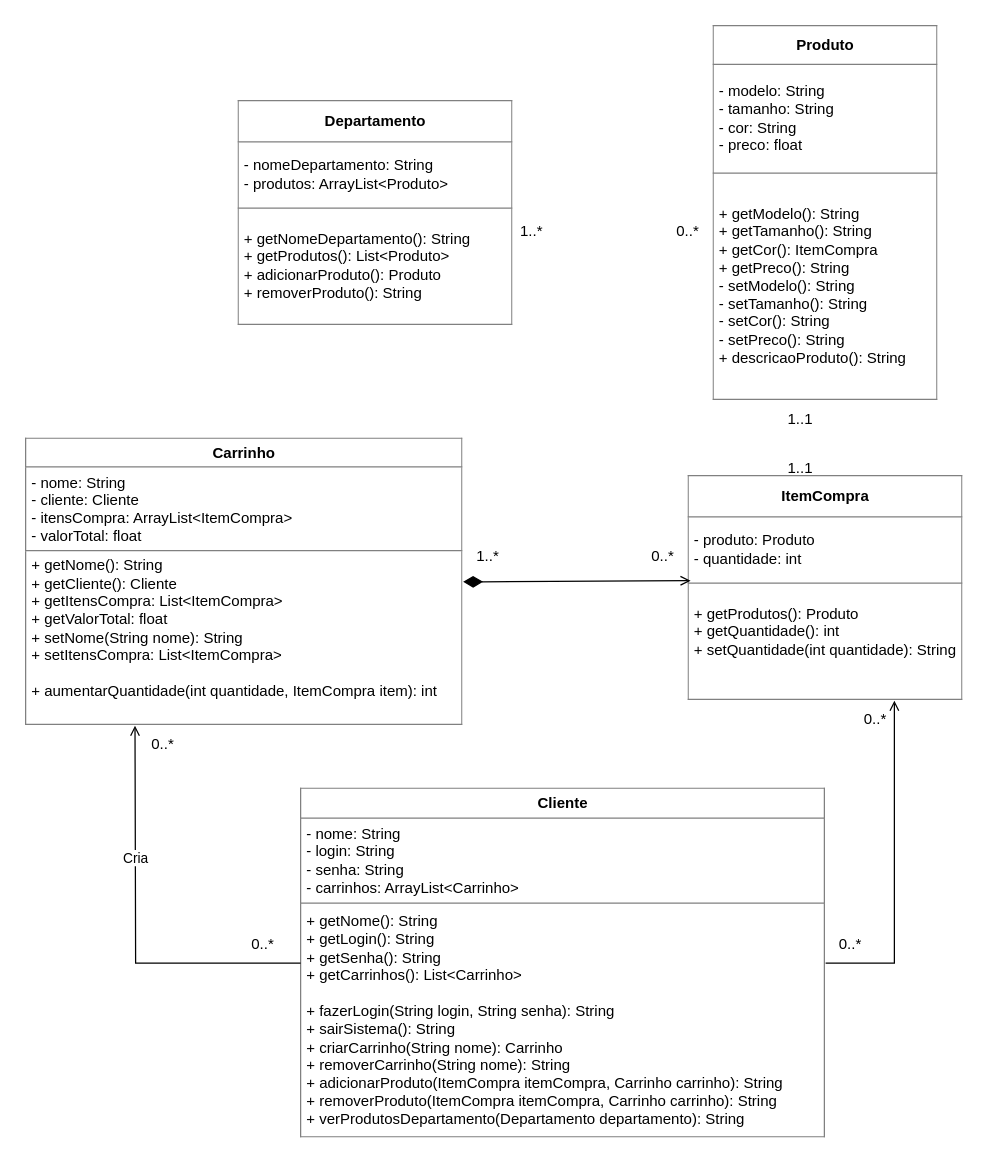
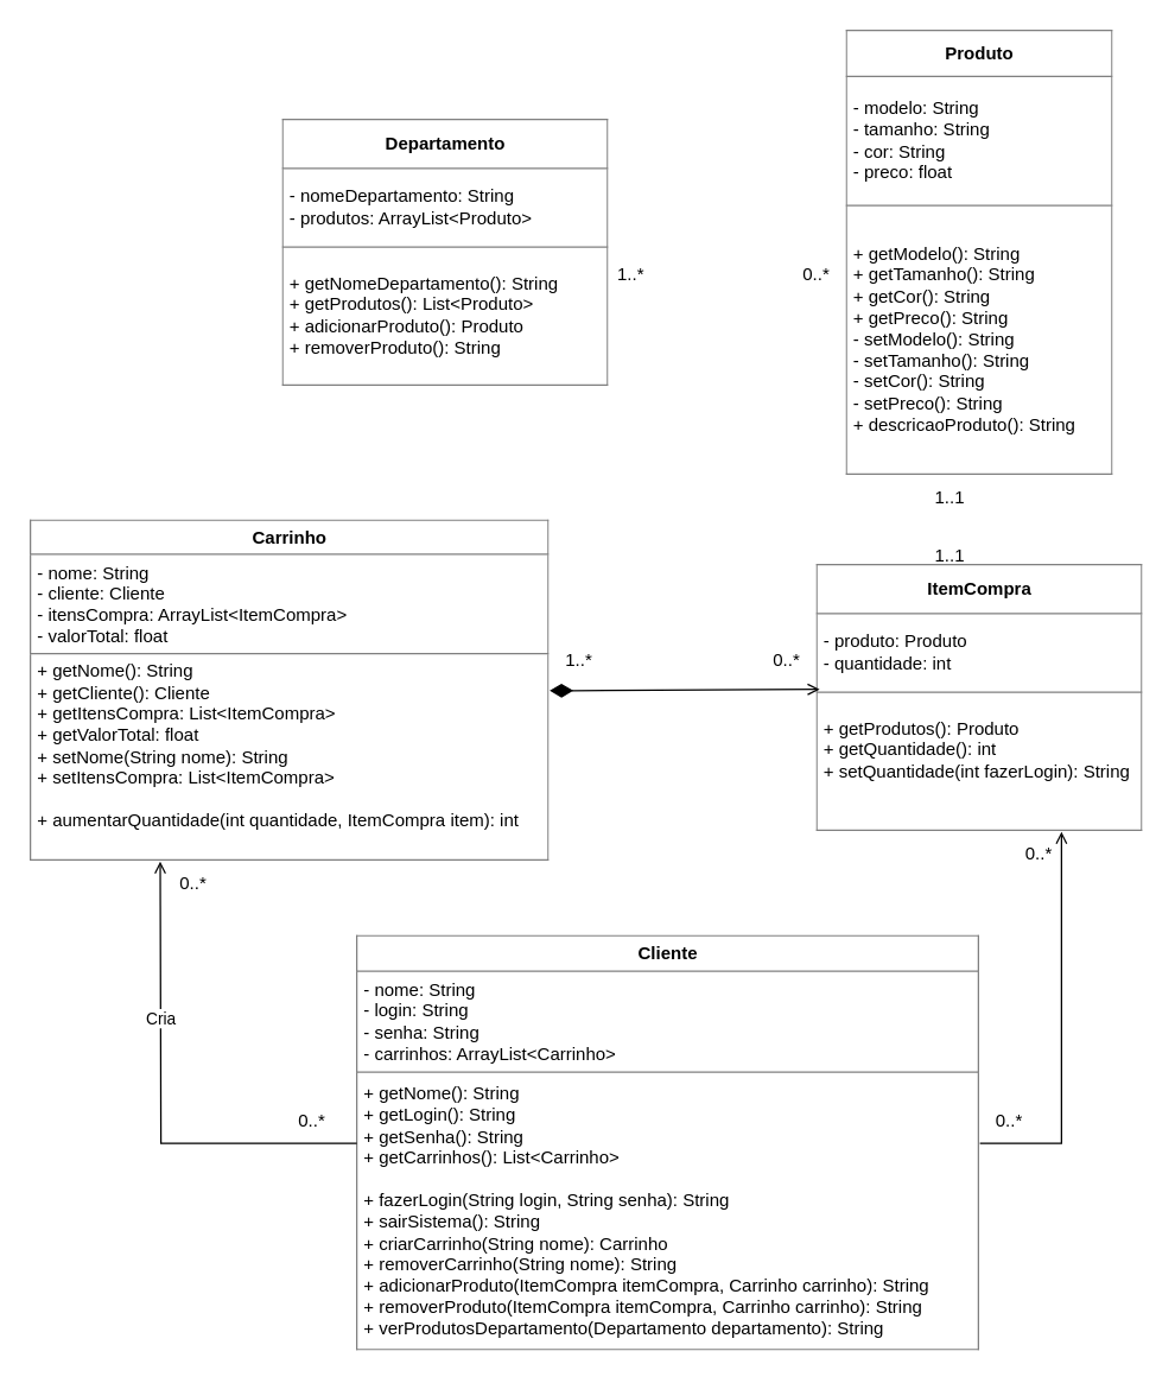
- <mxCell id="4" value="&lt;table border=&quot;1&quot; width=&quot;100%&quot; height=&quot;100%&quot; cellpadding=&quot;4&quot; style=&quot;width:100%;height:100%;border-collapse:collapse;&quot;&gt;&lt;tbody&gt;&lt;tr&gt;&lt;th align=&quot;center&quot;&gt;Produto&lt;/th&gt;&lt;/tr&gt;&lt;tr&gt;&lt;td&gt;- modelo: String&lt;br&gt;- tamanho: String&lt;br&gt;- cor: String&lt;br&gt;- preco: float&lt;/td&gt;&lt;/tr&gt;&lt;tr&gt;&lt;td&gt;+ getModelo(): String&lt;br&gt;+ getTamanho(): String&lt;br&gt;+ getCor(): ItemCompra&lt;br&gt;+ getPreco(): String&lt;br&gt;- setModelo(): String&lt;br&gt;- setTamanho(): String&lt;br&gt;- setCor(): String&lt;br&gt;- setPreco(): String&lt;br&gt;+ descricaoProduto(): String&lt;/td&gt;&lt;/tr&gt;&lt;/tbody&gt;&lt;/table&gt;" style="text;html=1;whiteSpace=wrap;strokeColor=none;fillColor=none;overflow=fill;" vertex="1" parent="1"><mxGeometry x="570" y="20" width="180" height="300" as="geometry" /></mxCell>
+ <mxCell id="4" value="&lt;table border=&quot;1&quot; width=&quot;100%&quot; height=&quot;100%&quot; cellpadding=&quot;4&quot; style=&quot;width:100%;height:100%;border-collapse:collapse;&quot;&gt;&lt;tbody&gt;&lt;tr&gt;&lt;th align=&quot;center&quot;&gt;Produto&lt;/th&gt;&lt;/tr&gt;&lt;tr&gt;&lt;td&gt;- modelo: String&lt;br&gt;- tamanho: String&lt;br&gt;- cor: String&lt;br&gt;- preco: float&lt;/td&gt;&lt;/tr&gt;&lt;tr&gt;&lt;td&gt;+ getModelo(): String&lt;br&gt;+ getTamanho(): String&lt;br&gt;+ getCor(): String&lt;br&gt;+ getPreco(): String&lt;br&gt;- setModelo(): String&lt;br&gt;- setTamanho(): String&lt;br&gt;- setCor(): String&lt;br&gt;- setPreco(): String&lt;br&gt;+ descricaoProduto(): String&lt;/td&gt;&lt;/tr&gt;&lt;/tbody&gt;&lt;/table&gt;" style="text;html=1;whiteSpace=wrap;strokeColor=none;fillColor=none;overflow=fill;" vertex="1" parent="1"><mxGeometry x="570" y="20" width="180" height="300" as="geometry" /></mxCell>
- <mxCell id="5" value="&lt;table border=&quot;1&quot; width=&quot;100%&quot; height=&quot;100%&quot; cellpadding=&quot;4&quot; style=&quot;width:100%;height:100%;border-collapse:collapse;&quot;&gt;&lt;tbody&gt;&lt;tr&gt;&lt;th align=&quot;center&quot;&gt;ItemCompra&lt;/th&gt;&lt;/tr&gt;&lt;tr&gt;&lt;td&gt;- produto: Produto&lt;br&gt;- quantidade: int&lt;/td&gt;&lt;/tr&gt;&lt;tr&gt;&lt;td&gt;+ getProdutos(): Produto&lt;br&gt;+ getQuantidade(): int&lt;br&gt;+ setQuantidade(int quantidade): String&lt;br&gt;&lt;br&gt;&lt;/td&gt;&lt;/tr&gt;&lt;/tbody&gt;&lt;/table&gt;" style="text;html=1;whiteSpace=wrap;strokeColor=none;fillColor=none;overflow=fill;" vertex="1" parent="1"><mxGeometry x="550" y="380" width="220" height="180" as="geometry" /></mxCell>
+ <mxCell id="5" value="&lt;table border=&quot;1&quot; width=&quot;100%&quot; height=&quot;100%&quot; cellpadding=&quot;4&quot; style=&quot;width:100%;height:100%;border-collapse:collapse;&quot;&gt;&lt;tbody&gt;&lt;tr&gt;&lt;th align=&quot;center&quot;&gt;ItemCompra&lt;/th&gt;&lt;/tr&gt;&lt;tr&gt;&lt;td&gt;- produto: Produto&lt;br&gt;- quantidade: int&lt;/td&gt;&lt;/tr&gt;&lt;tr&gt;&lt;td&gt;+ getProdutos(): Produto&lt;br&gt;+ getQuantidade(): int&lt;br&gt;+ setQuantidade(int fazerLogin): String&lt;br&gt;&lt;br&gt;&lt;/td&gt;&lt;/tr&gt;&lt;/tbody&gt;&lt;/table&gt;" style="text;html=1;whiteSpace=wrap;strokeColor=none;fillColor=none;overflow=fill;" vertex="1" parent="1"><mxGeometry x="550" y="380" width="220" height="180" as="geometry" /></mxCell>
